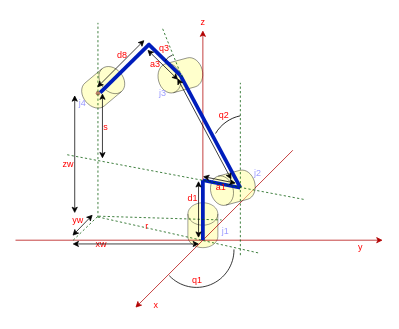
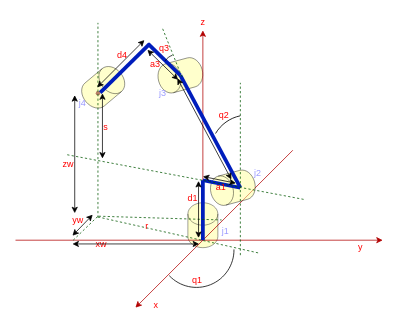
- <mxCell id="46" value="&lt;font color=&quot;#ff0000&quot;&gt;d8&lt;br&gt;&lt;/font&gt;" style="text;html=1;resizable=0;autosize=1;align=center;verticalAlign=middle;points=[];fillColor=none;strokeColor=none;rounded=0;opacity=50;" parent="1" vertex="1"><mxGeometry x="150" y="65" width="23" height="18" as="geometry" /></mxCell>
+ <mxCell id="46" value="&lt;font color=&quot;#ff0000&quot;&gt;d4&lt;br&gt;&lt;/font&gt;" style="text;html=1;resizable=0;autosize=1;align=center;verticalAlign=middle;points=[];fillColor=none;strokeColor=none;rounded=0;opacity=50;" parent="1" vertex="1"><mxGeometry x="150" y="65" width="23" height="18" as="geometry" /></mxCell>
